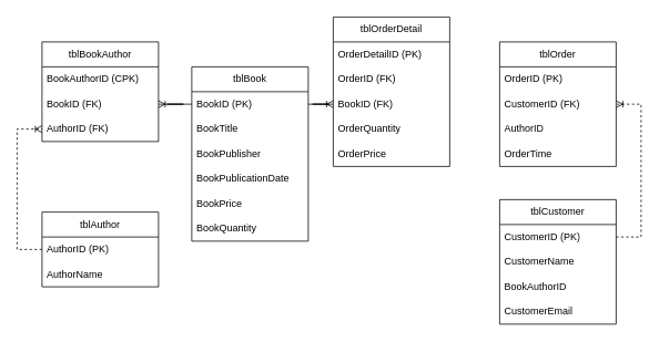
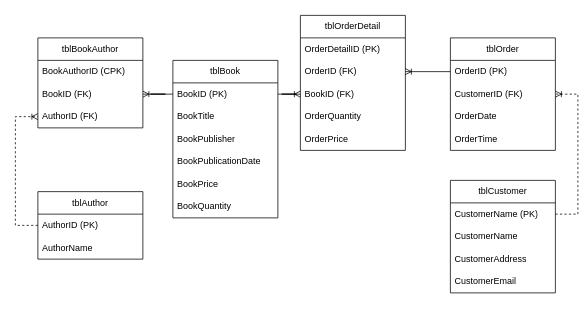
+ <mxCell id="34" value="" style="edgeStyle=orthogonalEdgeStyle;fontSize=12;html=1;endArrow=ERoneToMany;rounded=0;entryX=1;entryY=0.5;entryDx=0;entryDy=0;exitX=0;exitY=0.5;exitDx=0;exitDy=0;" parent="1" source="13" target="19" edge="1"><mxGeometry width="100" height="100" relative="1" as="geometry"><mxPoint x="470" y="200" as="sourcePoint" /><mxPoint x="570" y="100" as="targetPoint" /></mxGeometry></mxCell>
- <mxCell id="15" value="AuthorID" style="text;strokeColor=none;fillColor=none;align=left;verticalAlign=middle;spacingLeft=4;spacingRight=4;overflow=hidden;points=[[0,0.5],[1,0.5]];portConstraint=eastwest;rotatable=0;whiteSpace=wrap;html=1;" parent="12" vertex="1"><mxGeometry y="90" width="140" height="30" as="geometry" /></mxCell>
+ <mxCell id="15" value="OrderDate" style="text;strokeColor=none;fillColor=none;align=left;verticalAlign=middle;spacingLeft=4;spacingRight=4;overflow=hidden;points=[[0,0.5],[1,0.5]];portConstraint=eastwest;rotatable=0;whiteSpace=wrap;html=1;" parent="12" vertex="1"><mxGeometry y="90" width="140" height="30" as="geometry" /></mxCell>
- <mxCell id="24" value="&lt;div&gt;CustomerID (PK)&lt;/div&gt;" style="text;strokeColor=none;fillColor=none;align=left;verticalAlign=middle;spacingLeft=4;spacingRight=4;overflow=hidden;points=[[0,0.5],[1,0.5]];portConstraint=eastwest;rotatable=0;whiteSpace=wrap;html=1;" parent="23" vertex="1"><mxGeometry y="30" width="140" height="30" as="geometry" /></mxCell>
+ <mxCell id="24" value="&lt;div&gt;CustomerName (PK)&lt;/div&gt;" style="text;strokeColor=none;fillColor=none;align=left;verticalAlign=middle;spacingLeft=4;spacingRight=4;overflow=hidden;points=[[0,0.5],[1,0.5]];portConstraint=eastwest;rotatable=0;whiteSpace=wrap;html=1;" parent="23" vertex="1"><mxGeometry y="30" width="140" height="30" as="geometry" /></mxCell>
- <mxCell id="26" value="BookAuthorID" style="text;strokeColor=none;fillColor=none;align=left;verticalAlign=middle;spacingLeft=4;spacingRight=4;overflow=hidden;points=[[0,0.5],[1,0.5]];portConstraint=eastwest;rotatable=0;whiteSpace=wrap;html=1;" parent="23" vertex="1"><mxGeometry y="90" width="140" height="30" as="geometry" /></mxCell>
+ <mxCell id="26" value="CustomerAddress" style="text;strokeColor=none;fillColor=none;align=left;verticalAlign=middle;spacingLeft=4;spacingRight=4;overflow=hidden;points=[[0,0.5],[1,0.5]];portConstraint=eastwest;rotatable=0;whiteSpace=wrap;html=1;" parent="23" vertex="1"><mxGeometry y="90" width="140" height="30" as="geometry" /></mxCell>
